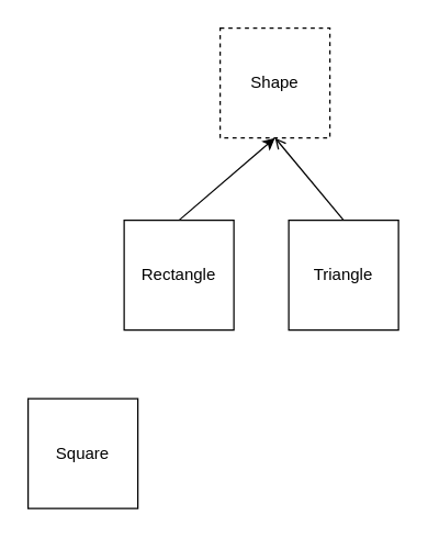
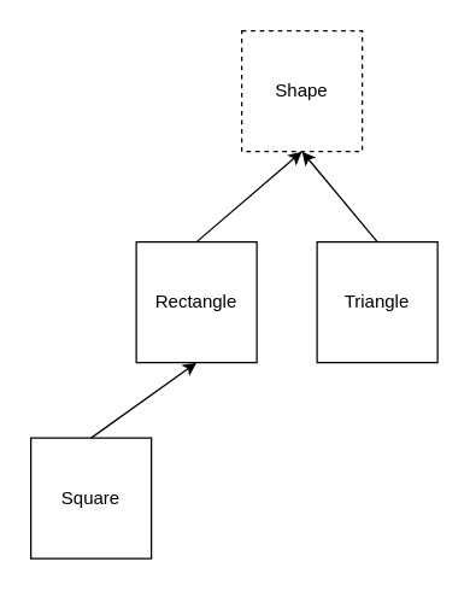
- <mxCell id="8" value="" style="endArrow=open;html=1;exitX=0.5;exitY=0;exitDx=0;exitDy=0;entryX=0.5;entryY=1;entryDx=0;entryDy=0;" edge="1" parent="1" source="5" target="2"><mxGeometry width="50" height="50" relative="1" as="geometry"><mxPoint x="80" y="310" as="sourcePoint" /><mxPoint x="150" y="260" as="targetPoint" /></mxGeometry></mxCell>
+ <mxCell id="8" value="" style="endArrow=classic;html=1;exitX=0.5;exitY=0;exitDx=0;exitDy=0;entryX=0.5;entryY=1;entryDx=0;entryDy=0;" edge="1" parent="1" source="5" target="2"><mxGeometry width="50" height="50" relative="1" as="geometry"><mxPoint x="80" y="310" as="sourcePoint" /><mxPoint x="150" y="260" as="targetPoint" /></mxGeometry></mxCell>
+ <mxCell id="6" value="" style="endArrow=classic;html=1;exitX=0.5;exitY=0;exitDx=0;exitDy=0;entryX=0.5;entryY=1;entryDx=0;entryDy=0;" edge="1" parent="1" source="4" target="3"><mxGeometry width="50" height="50" relative="1" as="geometry"><mxPoint x="60" y="290" as="sourcePoint" /><mxPoint x="110" y="240" as="targetPoint" /></mxGeometry></mxCell>
